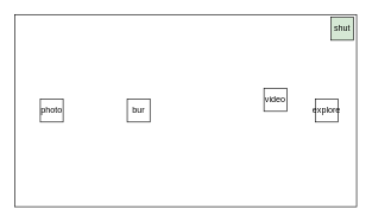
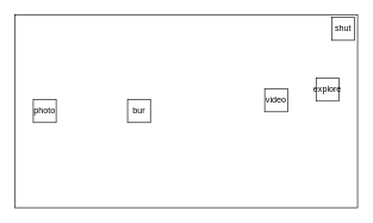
- <mxCell id="6" value="shut" style="whiteSpace=wrap;html=1;aspect=fixed;fillColor=#d5e8d4;" vertex="1" parent="1"><mxGeometry x="464" y="24" width="32" height="32" as="geometry" /></mxCell>
+ <mxCell id="6" value="shut" style="whiteSpace=wrap;html=1;aspect=fixed;" vertex="1" parent="1"><mxGeometry x="464" y="24" width="32" height="32" as="geometry" /></mxCell>
- <mxCell id="3" value="photo" style="whiteSpace=wrap;html=1;aspect=fixed;" vertex="1" parent="1"><mxGeometry x="56" y="139" width="32" height="32" as="geometry" /></mxCell>
+ <mxCell id="3" value="photo" style="whiteSpace=wrap;html=1;aspect=fixed;" vertex="1" parent="1"><mxGeometry x="46" y="139" width="32" height="32" as="geometry" /></mxCell>
- <mxCell id="5" value="explore" style="whiteSpace=wrap;html=1;aspect=fixed;" vertex="1" parent="1"><mxGeometry x="442" y="139" width="32" height="32" as="geometry" /></mxCell>
+ <mxCell id="5" value="explore" style="whiteSpace=wrap;html=1;aspect=fixed;" vertex="1" parent="1"><mxGeometry x="442" y="109" width="32" height="32" as="geometry" /></mxCell>
